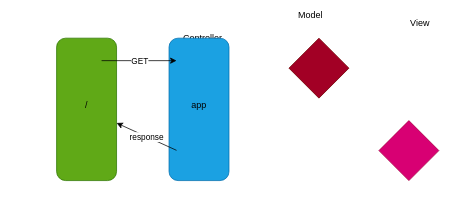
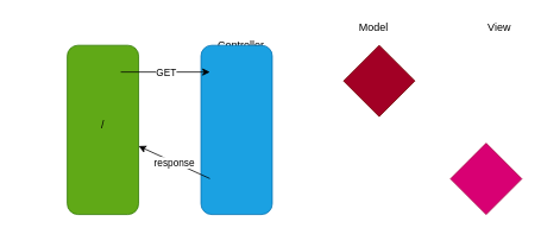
- <mxCell id="3" value="Model" style="text;html=1;strokeColor=none;fillColor=none;align=center;verticalAlign=middle;whiteSpace=wrap;rounded=0;" vertex="1" parent="1"><mxGeometry x="394" y="10" width="40" height="20" as="geometry" /></mxCell>
+ <mxCell id="3" value="Model" style="text;html=1;strokeColor=none;fillColor=none;align=center;verticalAlign=middle;whiteSpace=wrap;rounded=0;" vertex="1" parent="1"><mxGeometry x="399" y="20" width="40" height="20" as="geometry" /></mxCell>
- <mxCell id="9" value="app" style="text;html=1;strokeColor=none;fillColor=none;align=center;verticalAlign=middle;whiteSpace=wrap;rounded=0;" vertex="1" parent="1"><mxGeometry x="245" y="130" width="40" height="20" as="geometry" /></mxCell>
